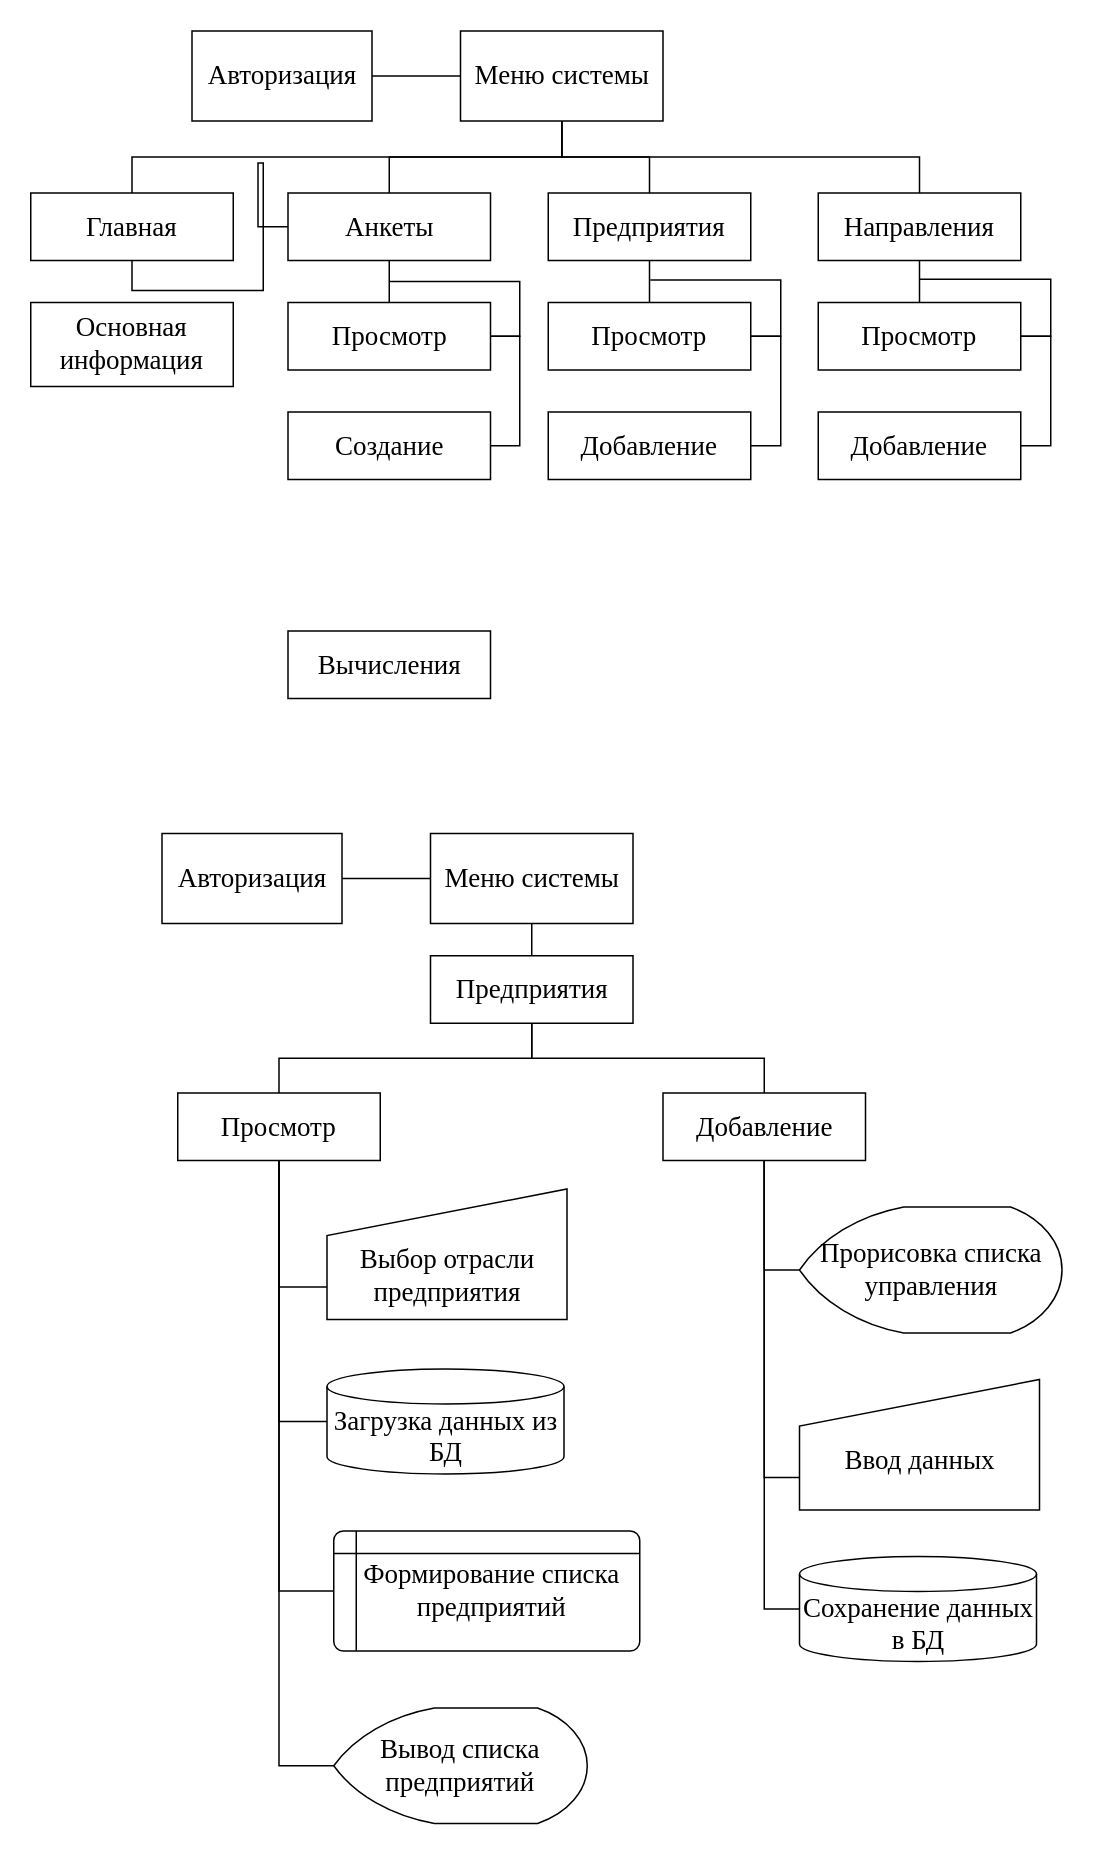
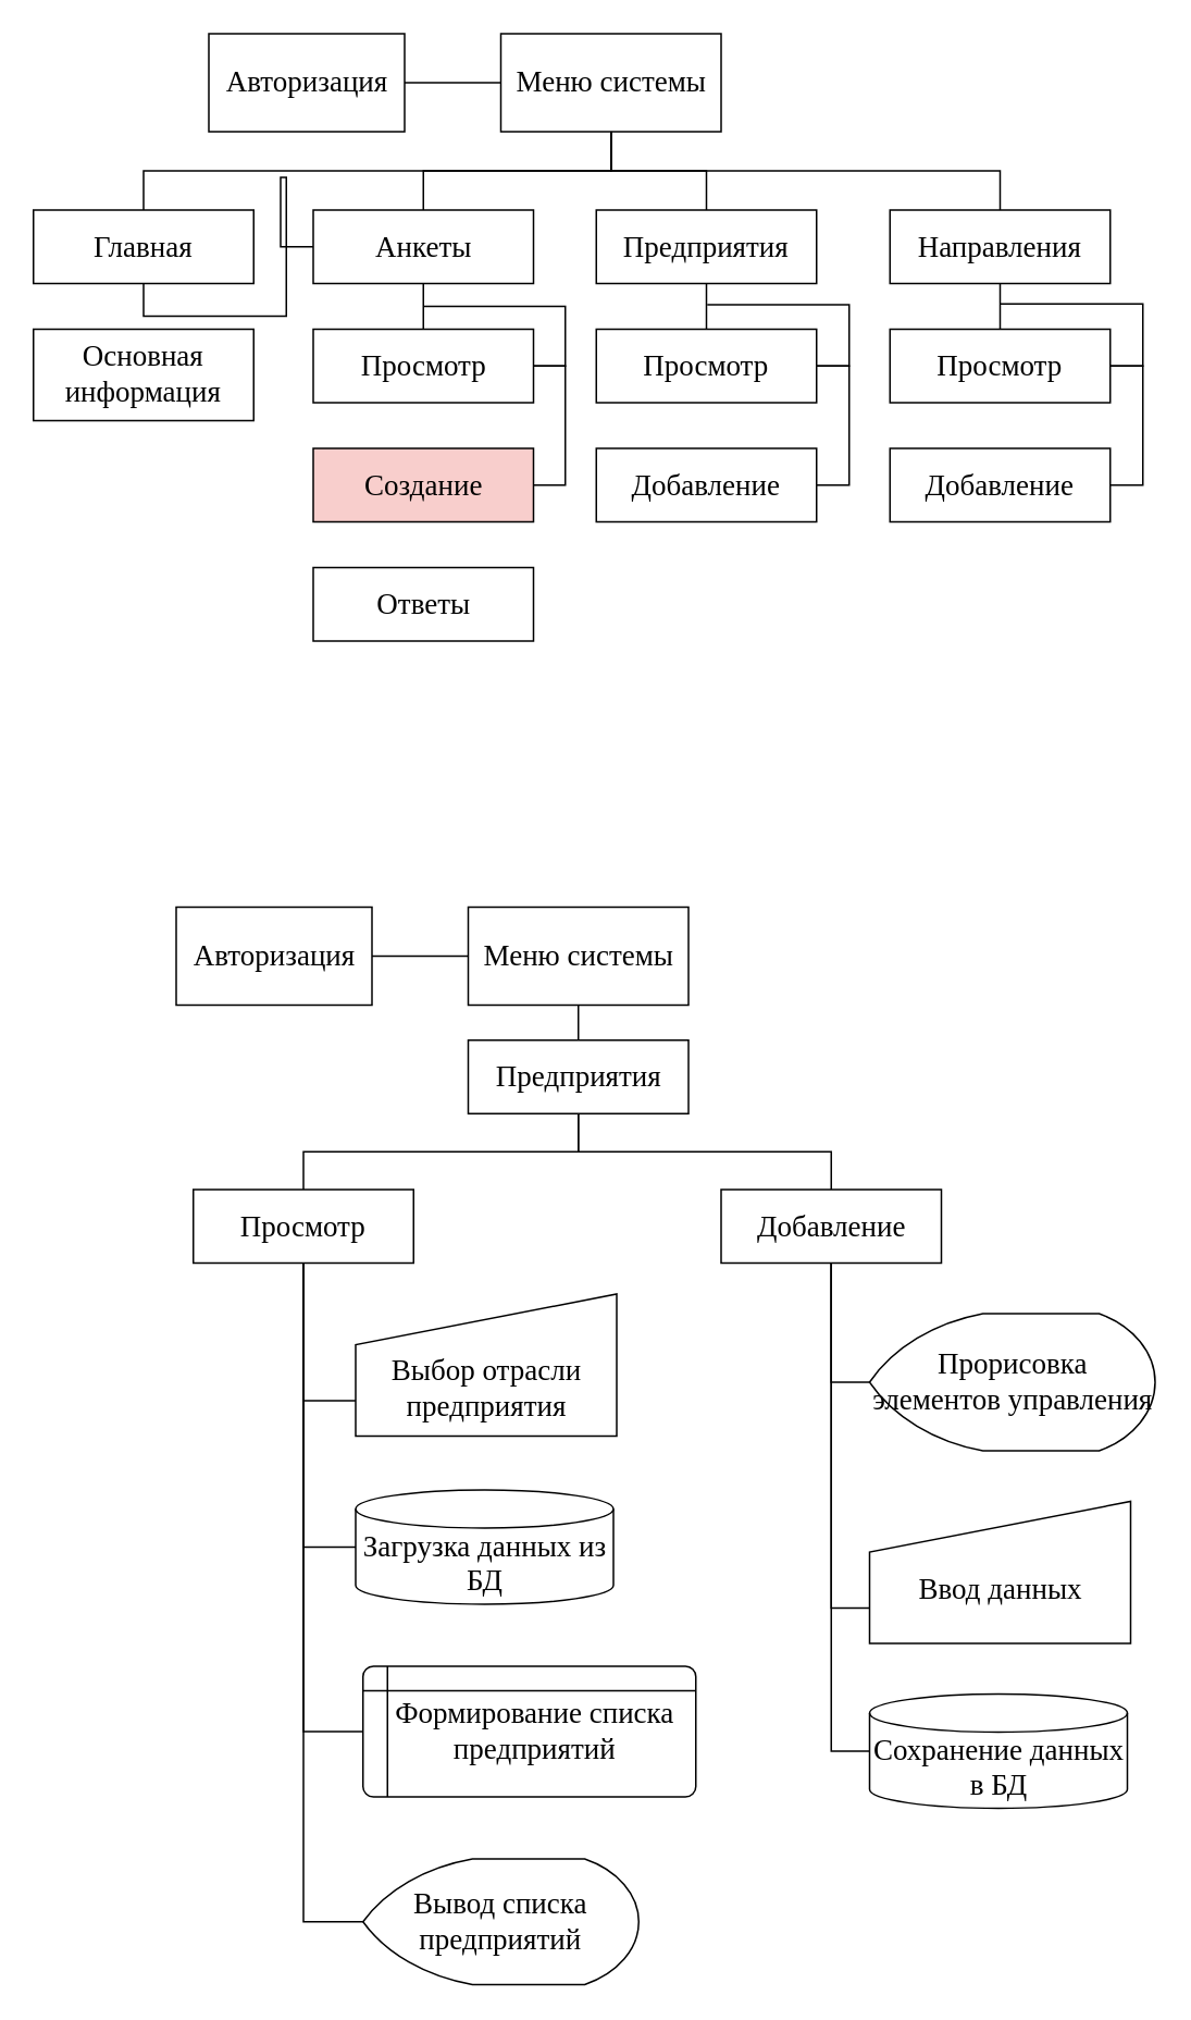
- <mxCell id="16" value="&lt;font face=&quot;Times New Roman&quot;&gt;&lt;span style=&quot;font-size: 18px&quot;&gt;Создание&lt;/span&gt;&lt;/font&gt;" style="rounded=0;whiteSpace=wrap;html=1;" parent="1" vertex="1"><mxGeometry x="191.5" y="274" width="135" height="45" as="geometry" /></mxCell>
+ <mxCell id="16" value="&lt;font face=&quot;Times New Roman&quot;&gt;&lt;span style=&quot;font-size: 18px&quot;&gt;Создание&lt;/span&gt;&lt;/font&gt;" style="rounded=0;whiteSpace=wrap;html=1;fillColor=#f8cecc;" parent="1" vertex="1"><mxGeometry x="191.5" y="274" width="135" height="45" as="geometry" /></mxCell>
+ <mxCell id="17" value="&lt;font face=&quot;Times New Roman&quot;&gt;&lt;span style=&quot;font-size: 18px&quot;&gt;Ответы&lt;/span&gt;&lt;/font&gt;" style="rounded=0;whiteSpace=wrap;html=1;" parent="1" vertex="1"><mxGeometry x="191.5" y="347" width="135" height="45" as="geometry" /></mxCell>
- <mxCell id="18" value="&lt;font face=&quot;Times New Roman&quot;&gt;&lt;span style=&quot;font-size: 18px&quot;&gt;Вычисления&lt;/span&gt;&lt;/font&gt;" style="rounded=0;whiteSpace=wrap;html=1;" parent="1" vertex="1"><mxGeometry x="191.5" y="420" width="135" height="45" as="geometry" /></mxCell>
- <mxCell id="51" value="&lt;font face=&quot;Times New Roman&quot;&gt;&lt;span style=&quot;font-size: 18px&quot;&gt;Прорисовка списка управления&lt;/span&gt;&lt;/font&gt;" style="strokeWidth=1;html=1;shape=mxgraph.flowchart.display;whiteSpace=wrap;" vertex="1" parent="1"><mxGeometry x="532.5" y="804" width="175" height="84" as="geometry" /></mxCell>
+ <mxCell id="51" value="&lt;font face=&quot;Times New Roman&quot;&gt;&lt;span style=&quot;font-size: 18px&quot;&gt;Прорисовка элементов управления&lt;/span&gt;&lt;/font&gt;" style="strokeWidth=1;html=1;shape=mxgraph.flowchart.display;whiteSpace=wrap;" vertex="1" parent="1"><mxGeometry x="532.5" y="804" width="175" height="84" as="geometry" /></mxCell>
